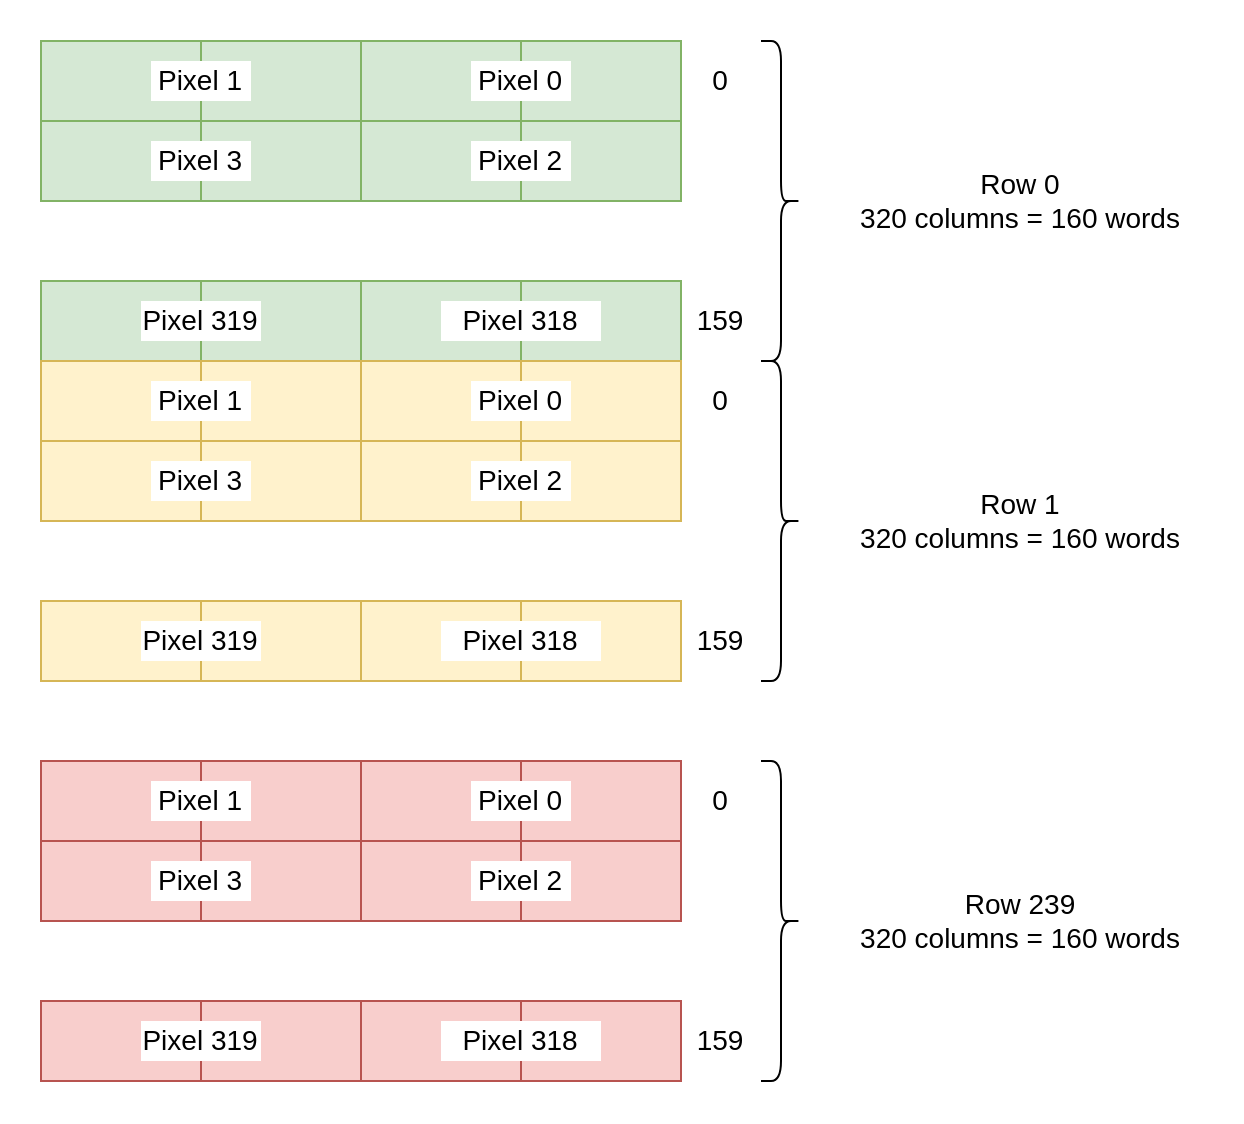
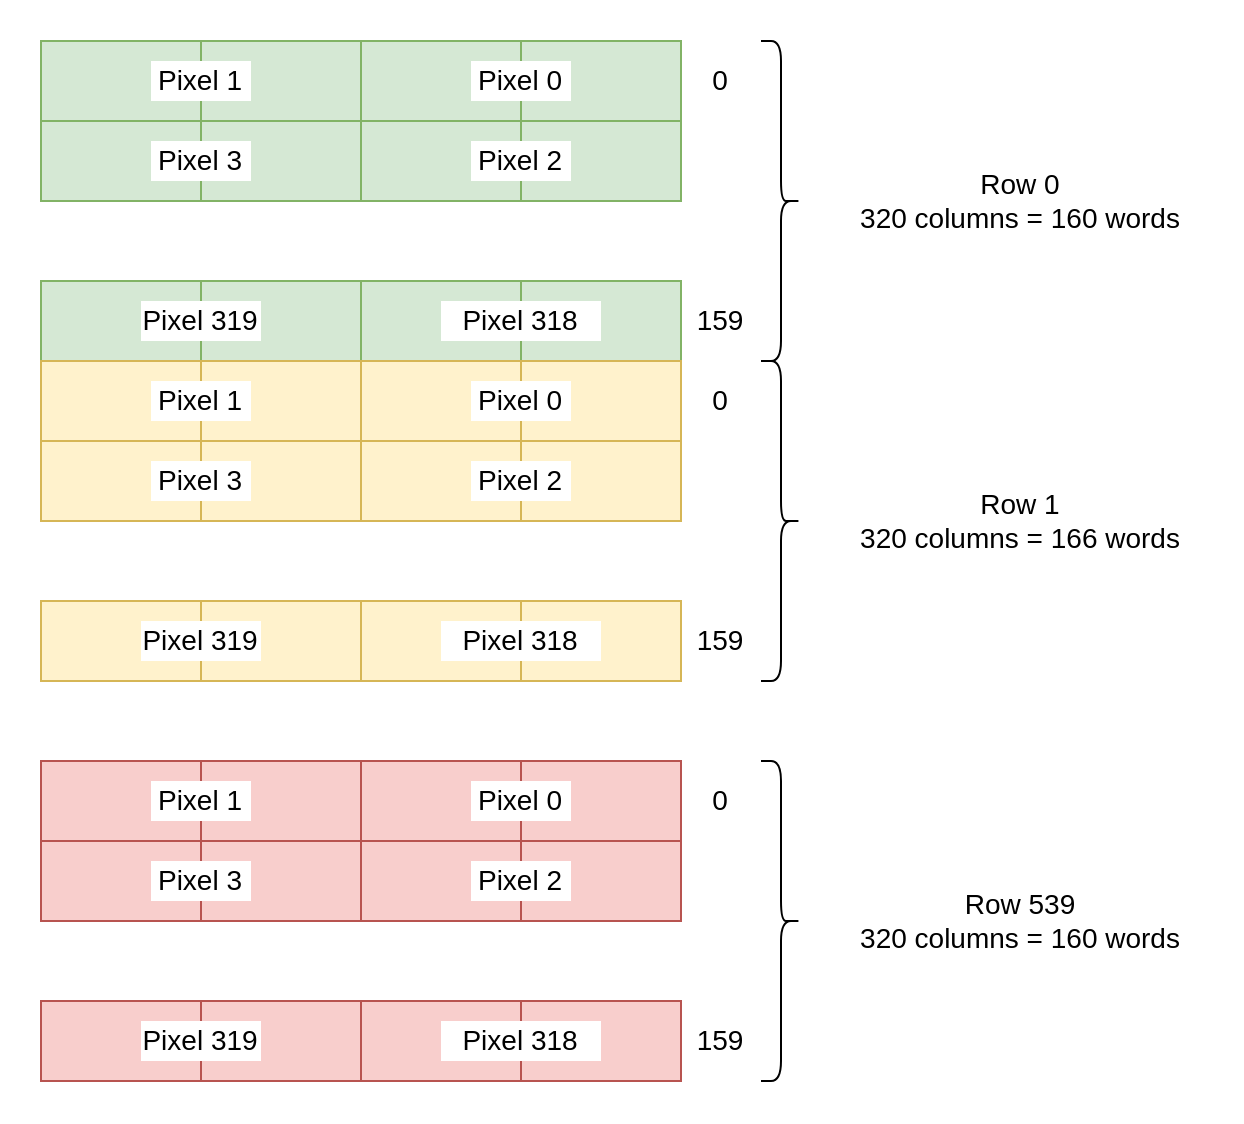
- <mxCell id="43" value="Row 1&lt;br&gt;320 columns = 160 words" style="text;html=1;strokeColor=none;fillColor=none;align=center;verticalAlign=middle;whiteSpace=wrap;rounded=0;fontSize=14;" vertex="1" parent="1"><mxGeometry x="420" y="250" width="180" height="20" as="geometry" /></mxCell>
+ <mxCell id="43" value="Row 1&lt;br&gt;320 columns = 166 words" style="text;html=1;strokeColor=none;fillColor=none;align=center;verticalAlign=middle;whiteSpace=wrap;rounded=0;fontSize=14;" vertex="1" parent="1"><mxGeometry x="420" y="250" width="180" height="20" as="geometry" /></mxCell>
- <mxCell id="65" value="Row 239&lt;br style=&quot;font-size: 14px&quot;&gt;320 columns = 160 words" style="text;html=1;strokeColor=none;fillColor=none;align=center;verticalAlign=middle;whiteSpace=wrap;rounded=0;fontSize=14;" vertex="1" parent="1"><mxGeometry x="420" y="450" width="180" height="20" as="geometry" /></mxCell>
+ <mxCell id="65" value="Row 539&lt;br style=&quot;font-size: 14px&quot;&gt;320 columns = 160 words" style="text;html=1;strokeColor=none;fillColor=none;align=center;verticalAlign=middle;whiteSpace=wrap;rounded=0;fontSize=14;" vertex="1" parent="1"><mxGeometry x="420" y="450" width="180" height="20" as="geometry" /></mxCell>
